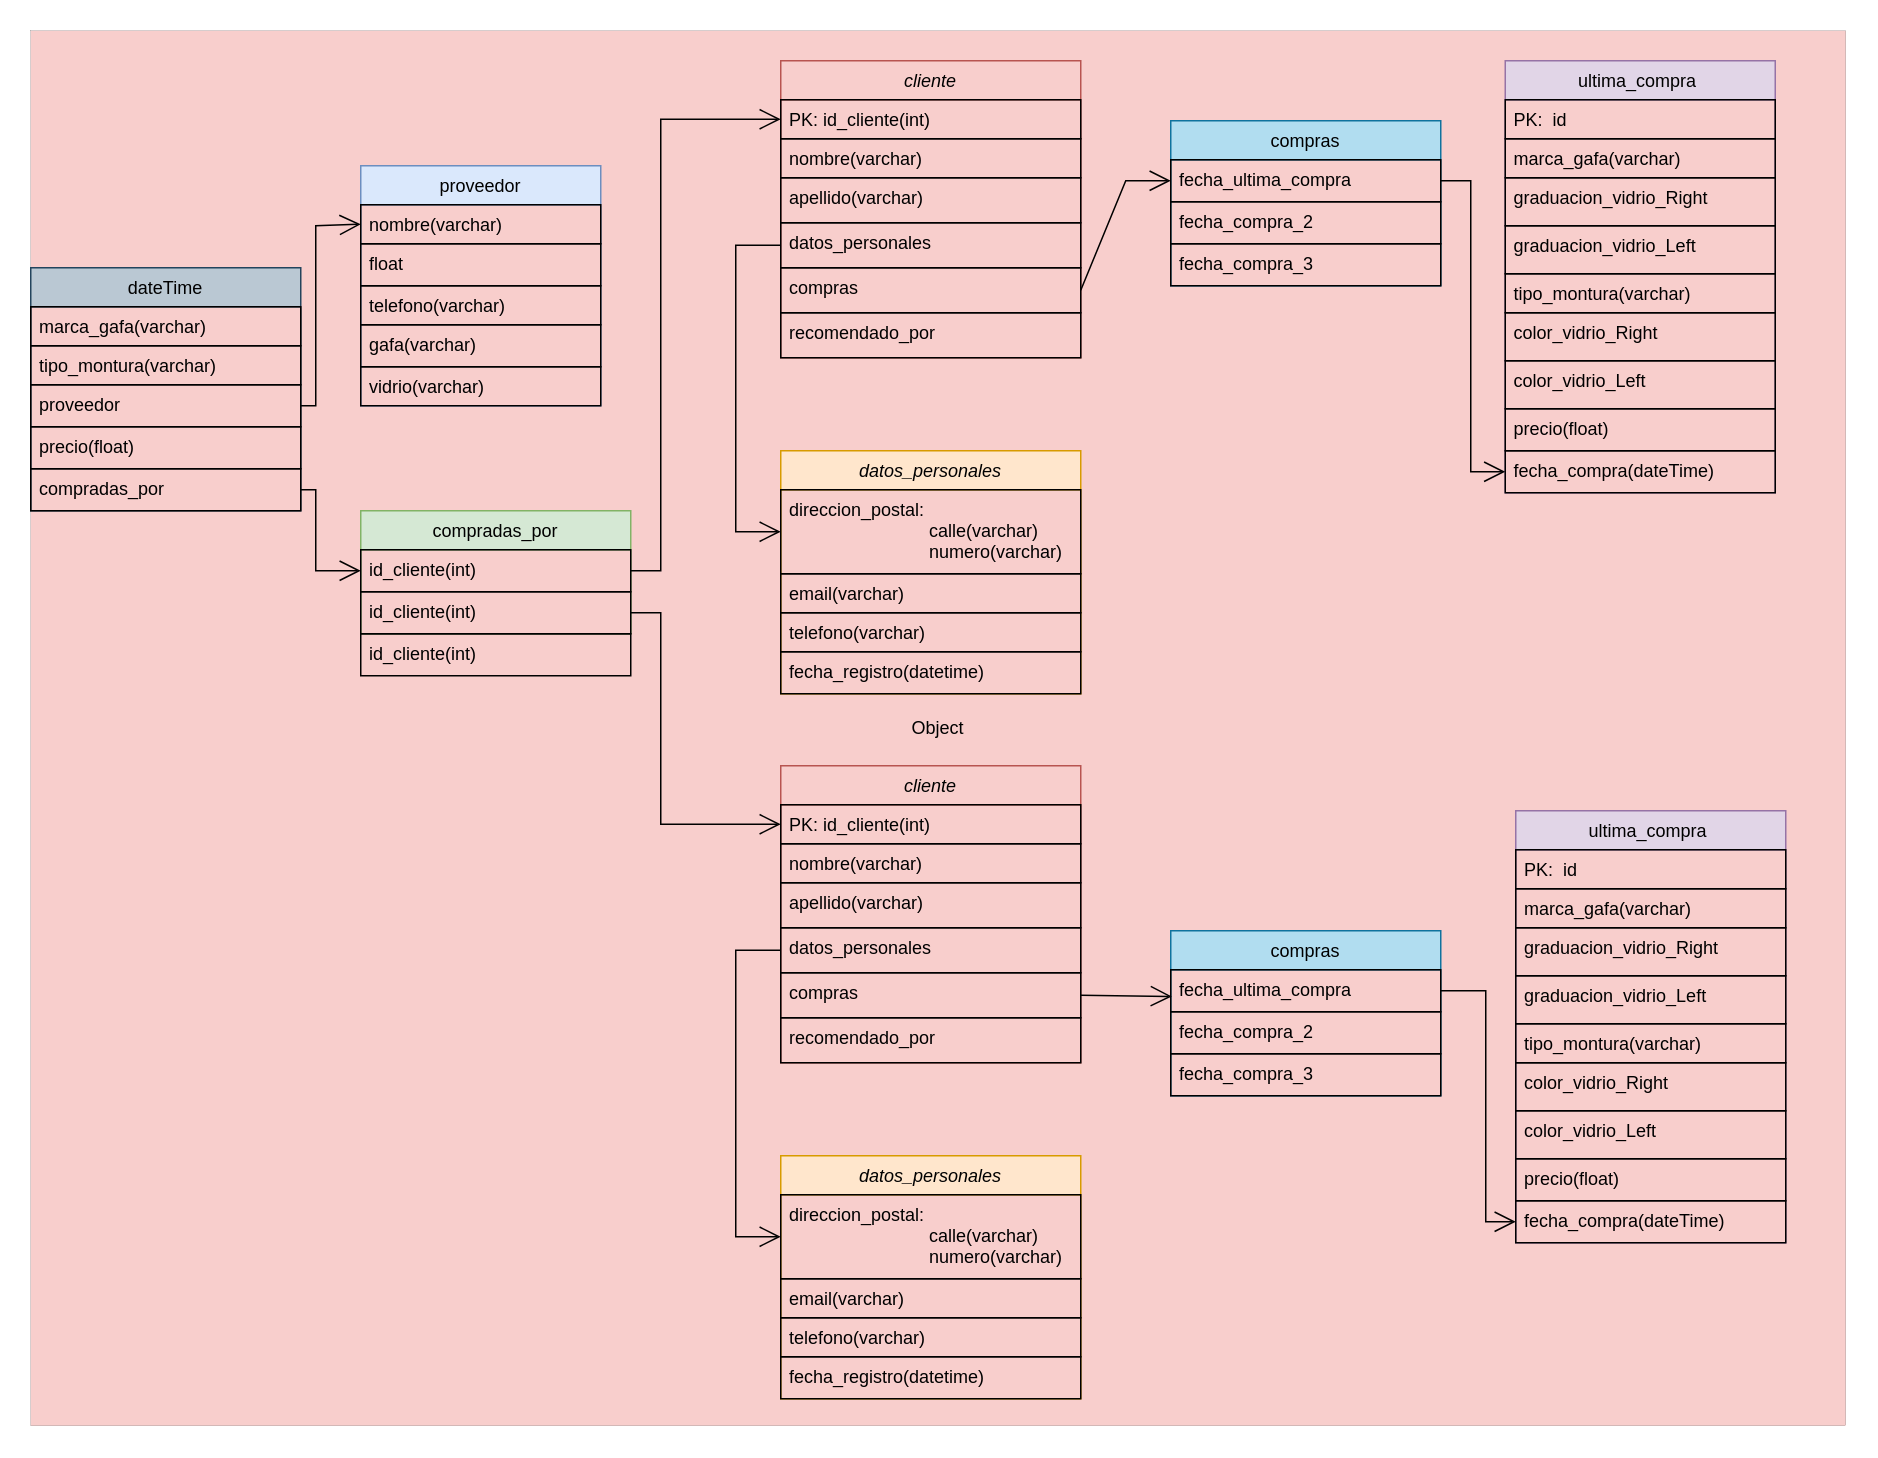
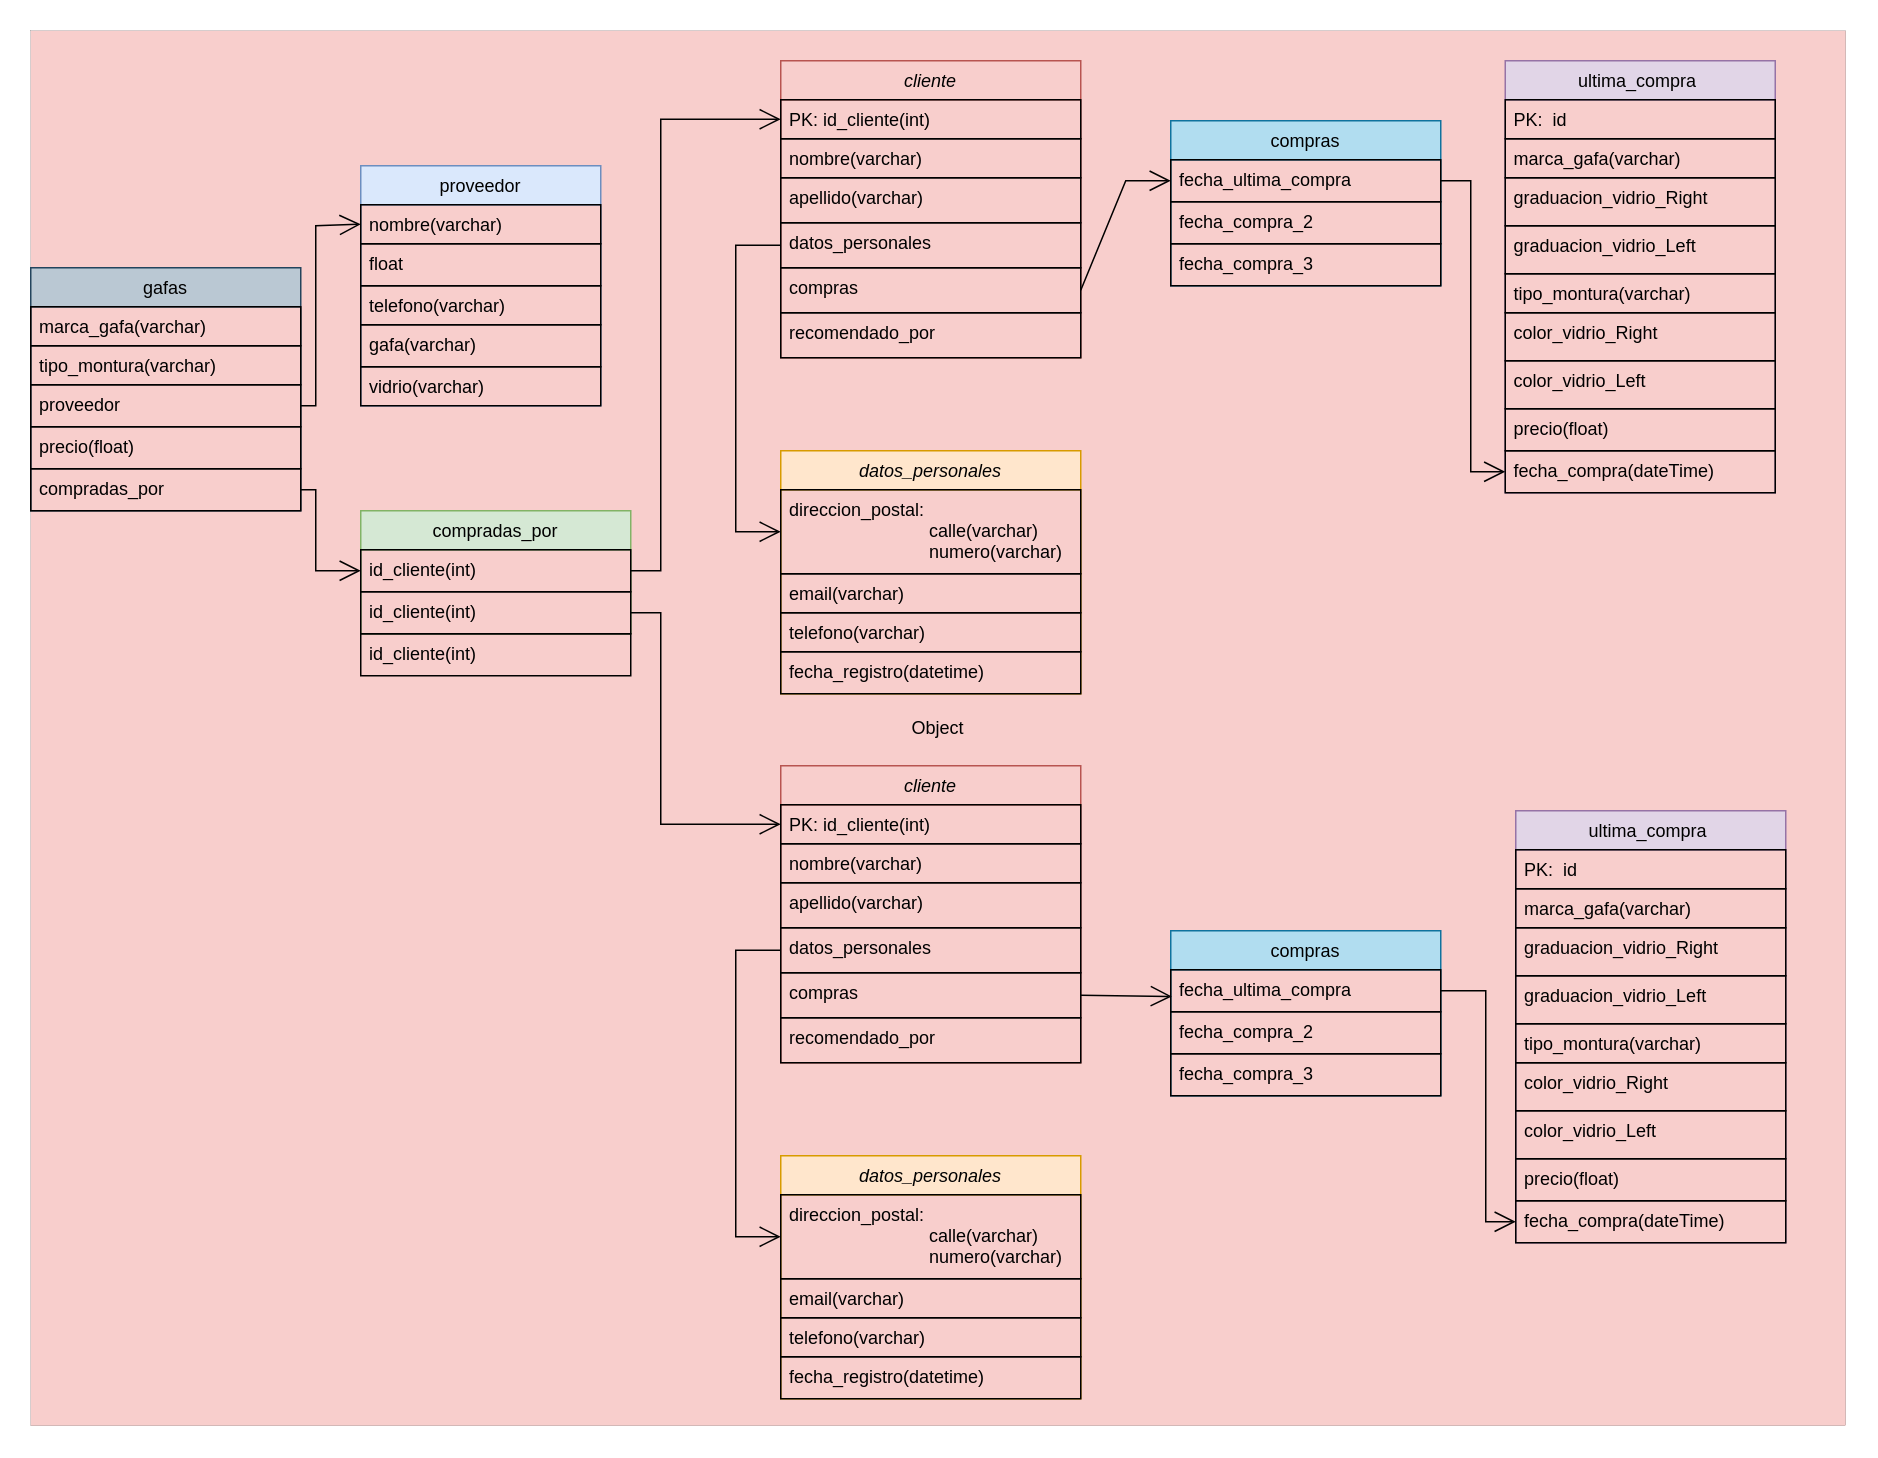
- <mxCell id="46" value="dateTime" style="swimlane;fontStyle=0;align=center;verticalAlign=top;childLayout=stackLayout;horizontal=1;startSize=26;horizontalStack=0;resizeParent=1;resizeLast=0;collapsible=1;marginBottom=0;rounded=0;shadow=0;strokeWidth=1;fillColor=#bac8d3;strokeColor=#23445d;" vertex="1" parent="1"><mxGeometry x="20" y="178" width="180" height="162" as="geometry"><mxRectangle x="550" y="140" width="160" height="26" as="alternateBounds" /></mxGeometry></mxCell>
+ <mxCell id="46" value="gafas" style="swimlane;fontStyle=0;align=center;verticalAlign=top;childLayout=stackLayout;horizontal=1;startSize=26;horizontalStack=0;resizeParent=1;resizeLast=0;collapsible=1;marginBottom=0;rounded=0;shadow=0;strokeWidth=1;fillColor=#bac8d3;strokeColor=#23445d;" vertex="1" parent="1"><mxGeometry x="20" y="178" width="180" height="162" as="geometry"><mxRectangle x="550" y="140" width="160" height="26" as="alternateBounds" /></mxGeometry></mxCell>
